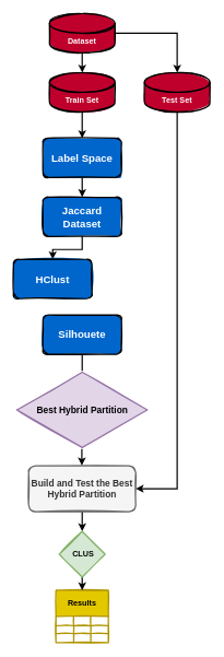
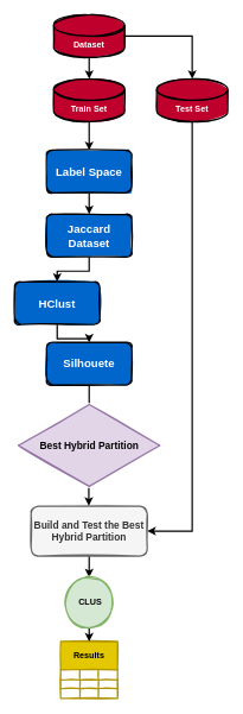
+ <mxCell id="29" style="edgeStyle=orthogonalEdgeStyle;rounded=0;orthogonalLoop=1;jettySize=auto;html=1;exitX=0.5;exitY=1;exitDx=0;exitDy=0;fontColor=#000000;strokeWidth=2;fontSize=16;" parent="1" source="30" target="32" edge="1"><mxGeometry relative="1" as="geometry" /></mxCell>
- <mxCell id="35" value="&amp;nbsp;CLUS" style="rhombus;whiteSpace=wrap;html=1;aspect=fixed;strokeWidth=2;sketch=1;fillWeight=4;hachureGap=8;fillStyle=solid;strokeColor=#82b366;fontStyle=1;hachureAngle=45;fillColor=#d5e8d4;" vertex="1" parent="1"><mxGeometry x="90" y="810" width="70" height="70" as="geometry" /></mxCell>
+ <mxCell id="35" value="&amp;nbsp;CLUS" style="ellipse;whiteSpace=wrap;html=1;aspect=fixed;strokeWidth=2;sketch=1;fillWeight=4;hachureGap=8;fillStyle=solid;strokeColor=#82b366;rounded=1;fontStyle=1;hachureAngle=45;fillColor=#d5e8d4;" vertex="1" parent="1"><mxGeometry x="90" y="810" width="70" height="70" as="geometry" /></mxCell>
